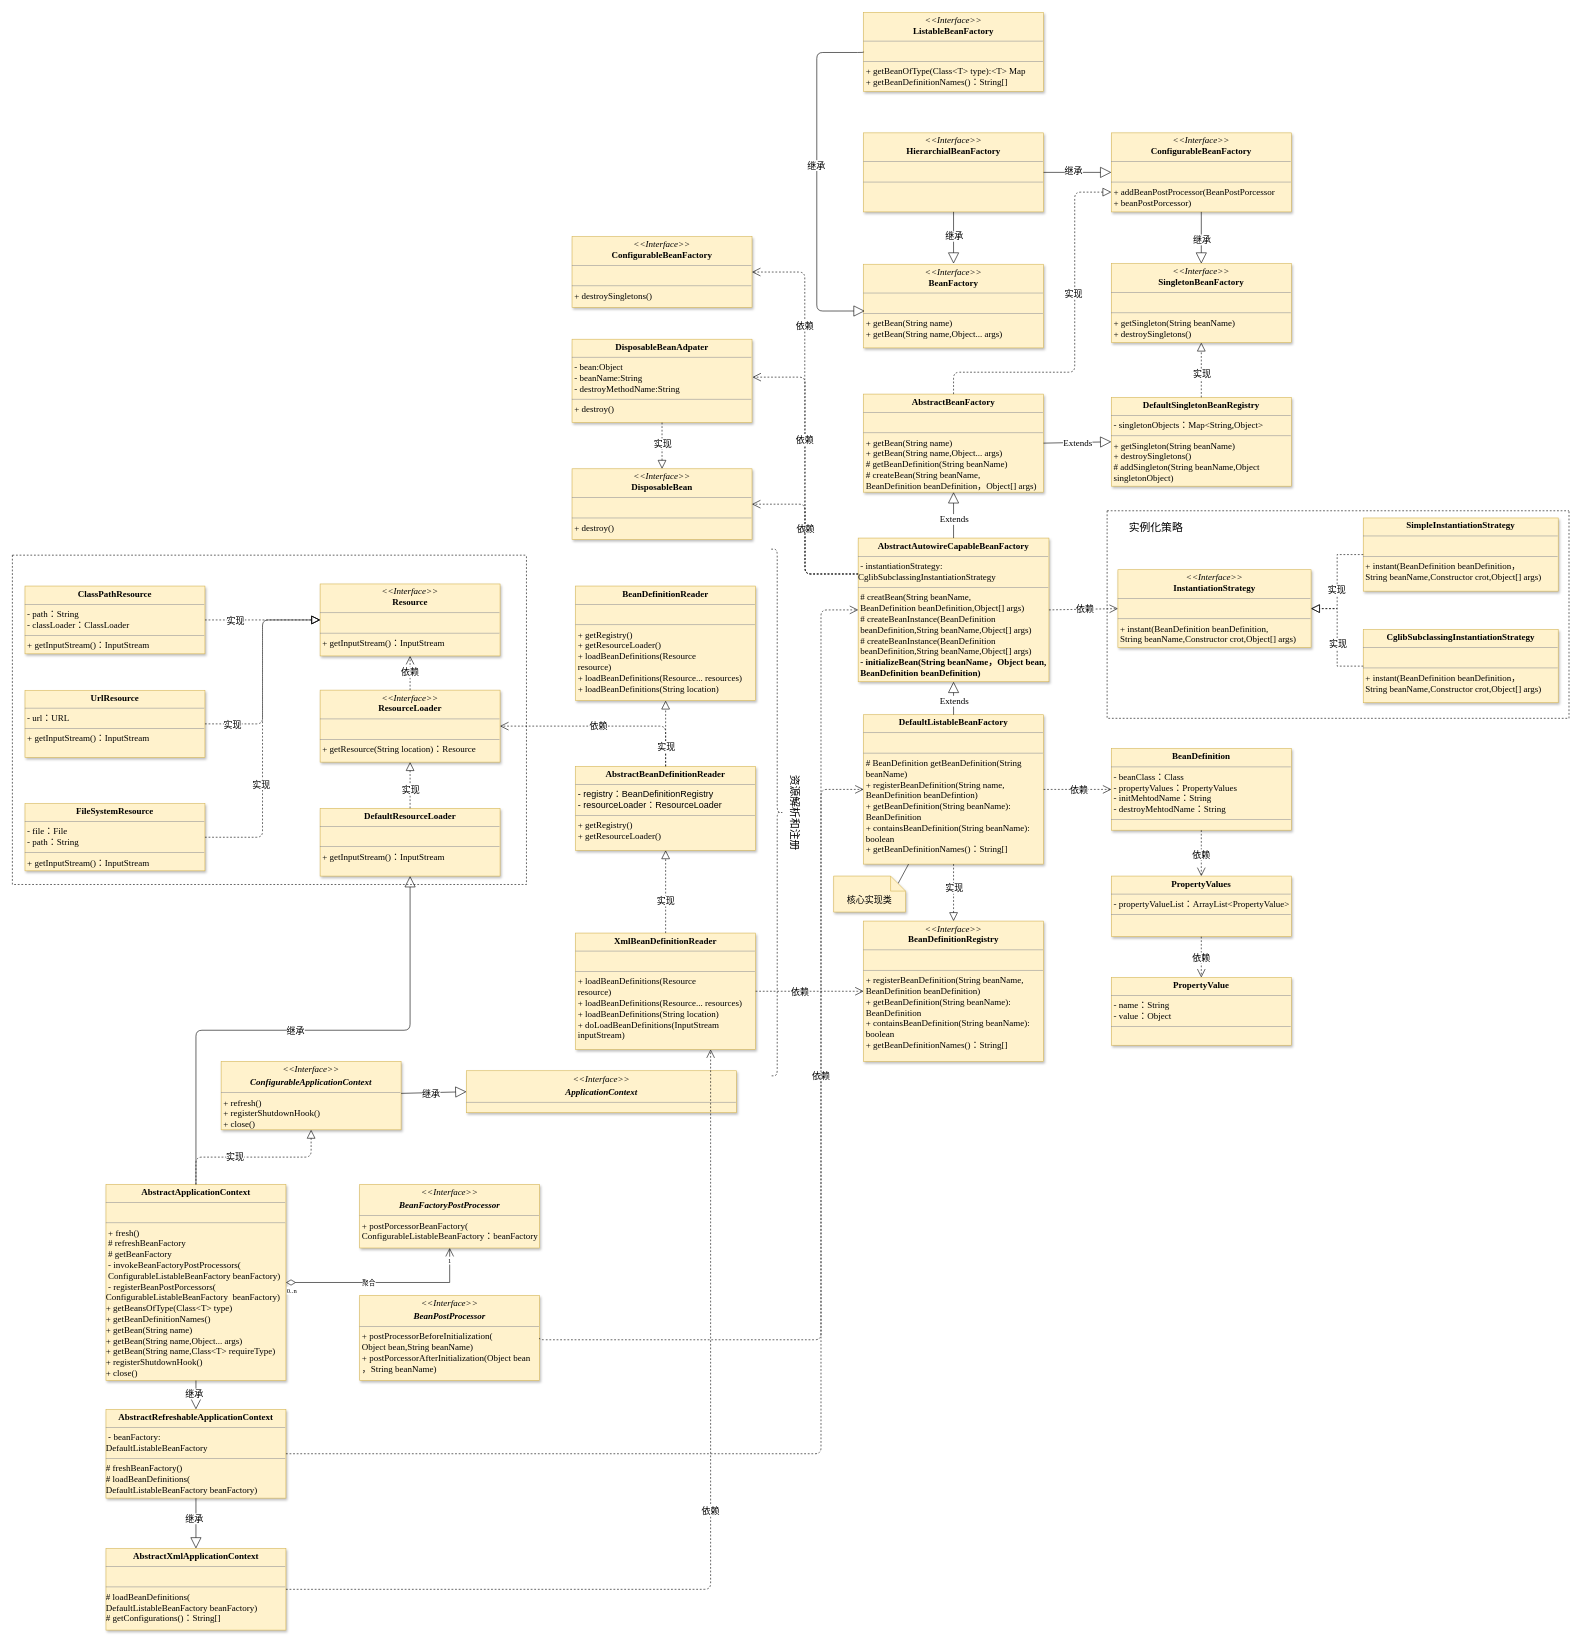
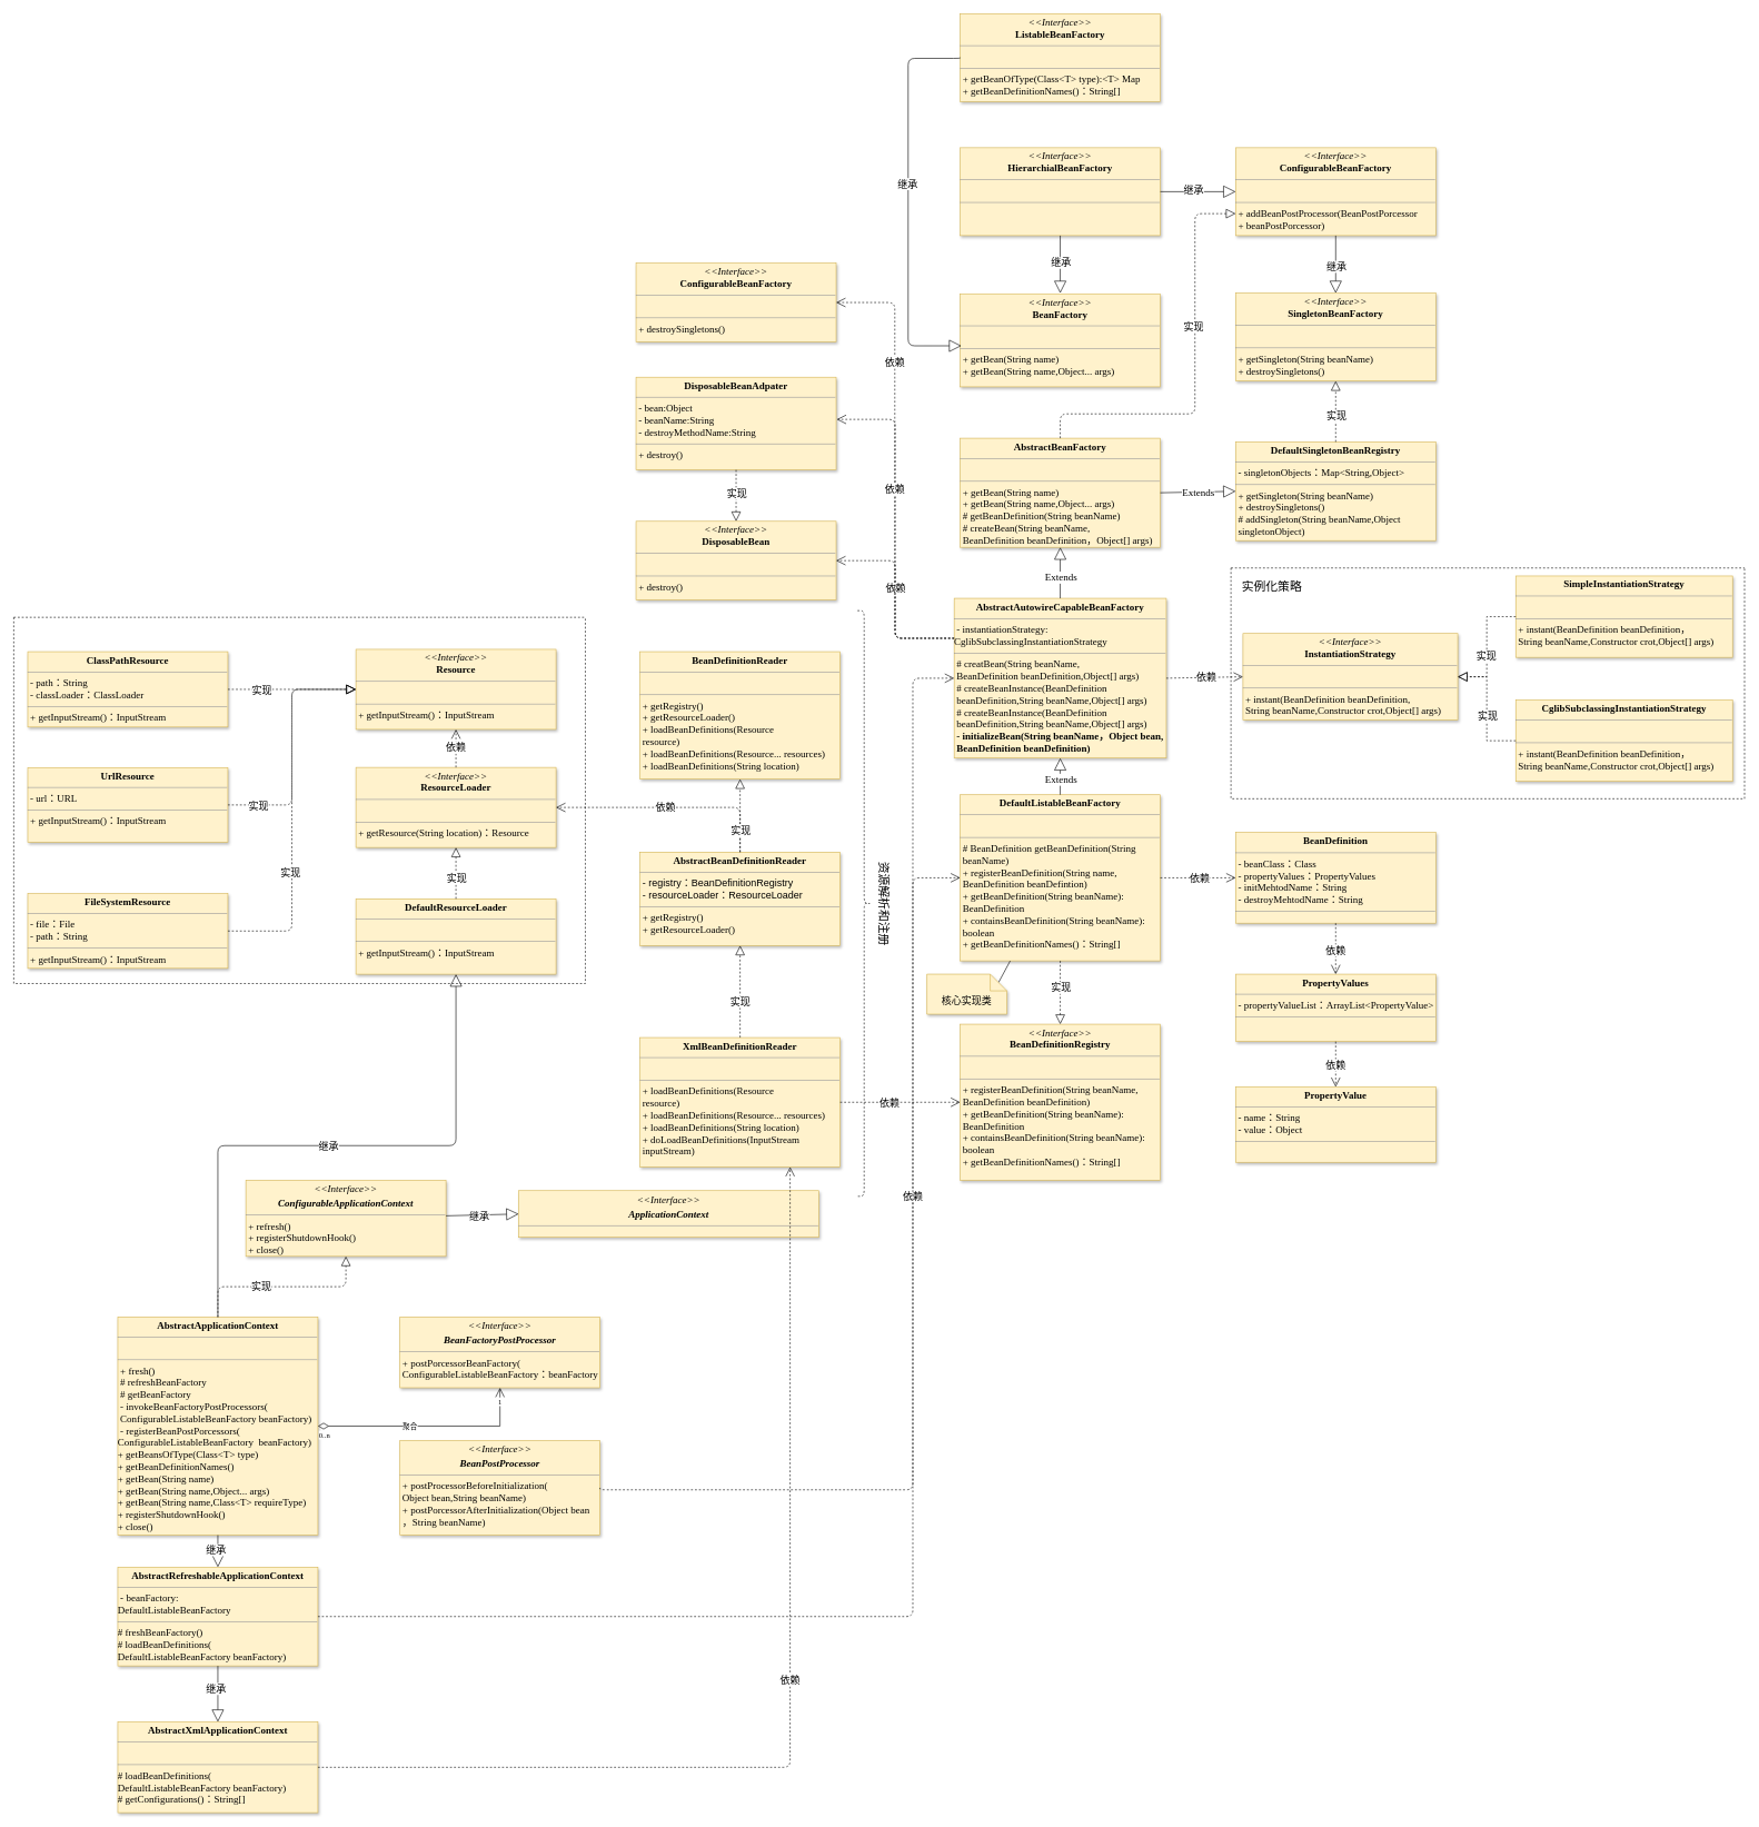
- <mxCell id="64" value="实例化策略" style="text;html=1;align=center;verticalAlign=middle;resizable=0;points=[];autosize=1;strokeColor=none;fillColor=none;fontSize=18;fontFamily=Times New Roman;fontColor=default;" parent="63" vertex="1"><mxGeometry x="27" y="11" width="108" height="34" as="geometry" /></mxCell>
+ <mxCell id="64" value="实例化策略" style="text;html=1;align=center;verticalAlign=middle;resizable=0;points=[];autosize=1;strokeColor=none;fillColor=none;fontSize=18;fontFamily=Times New Roman;fontColor=default;" parent="63" vertex="1"><mxGeometry x="7" y="11" width="108" height="34" as="geometry" /></mxCell>
